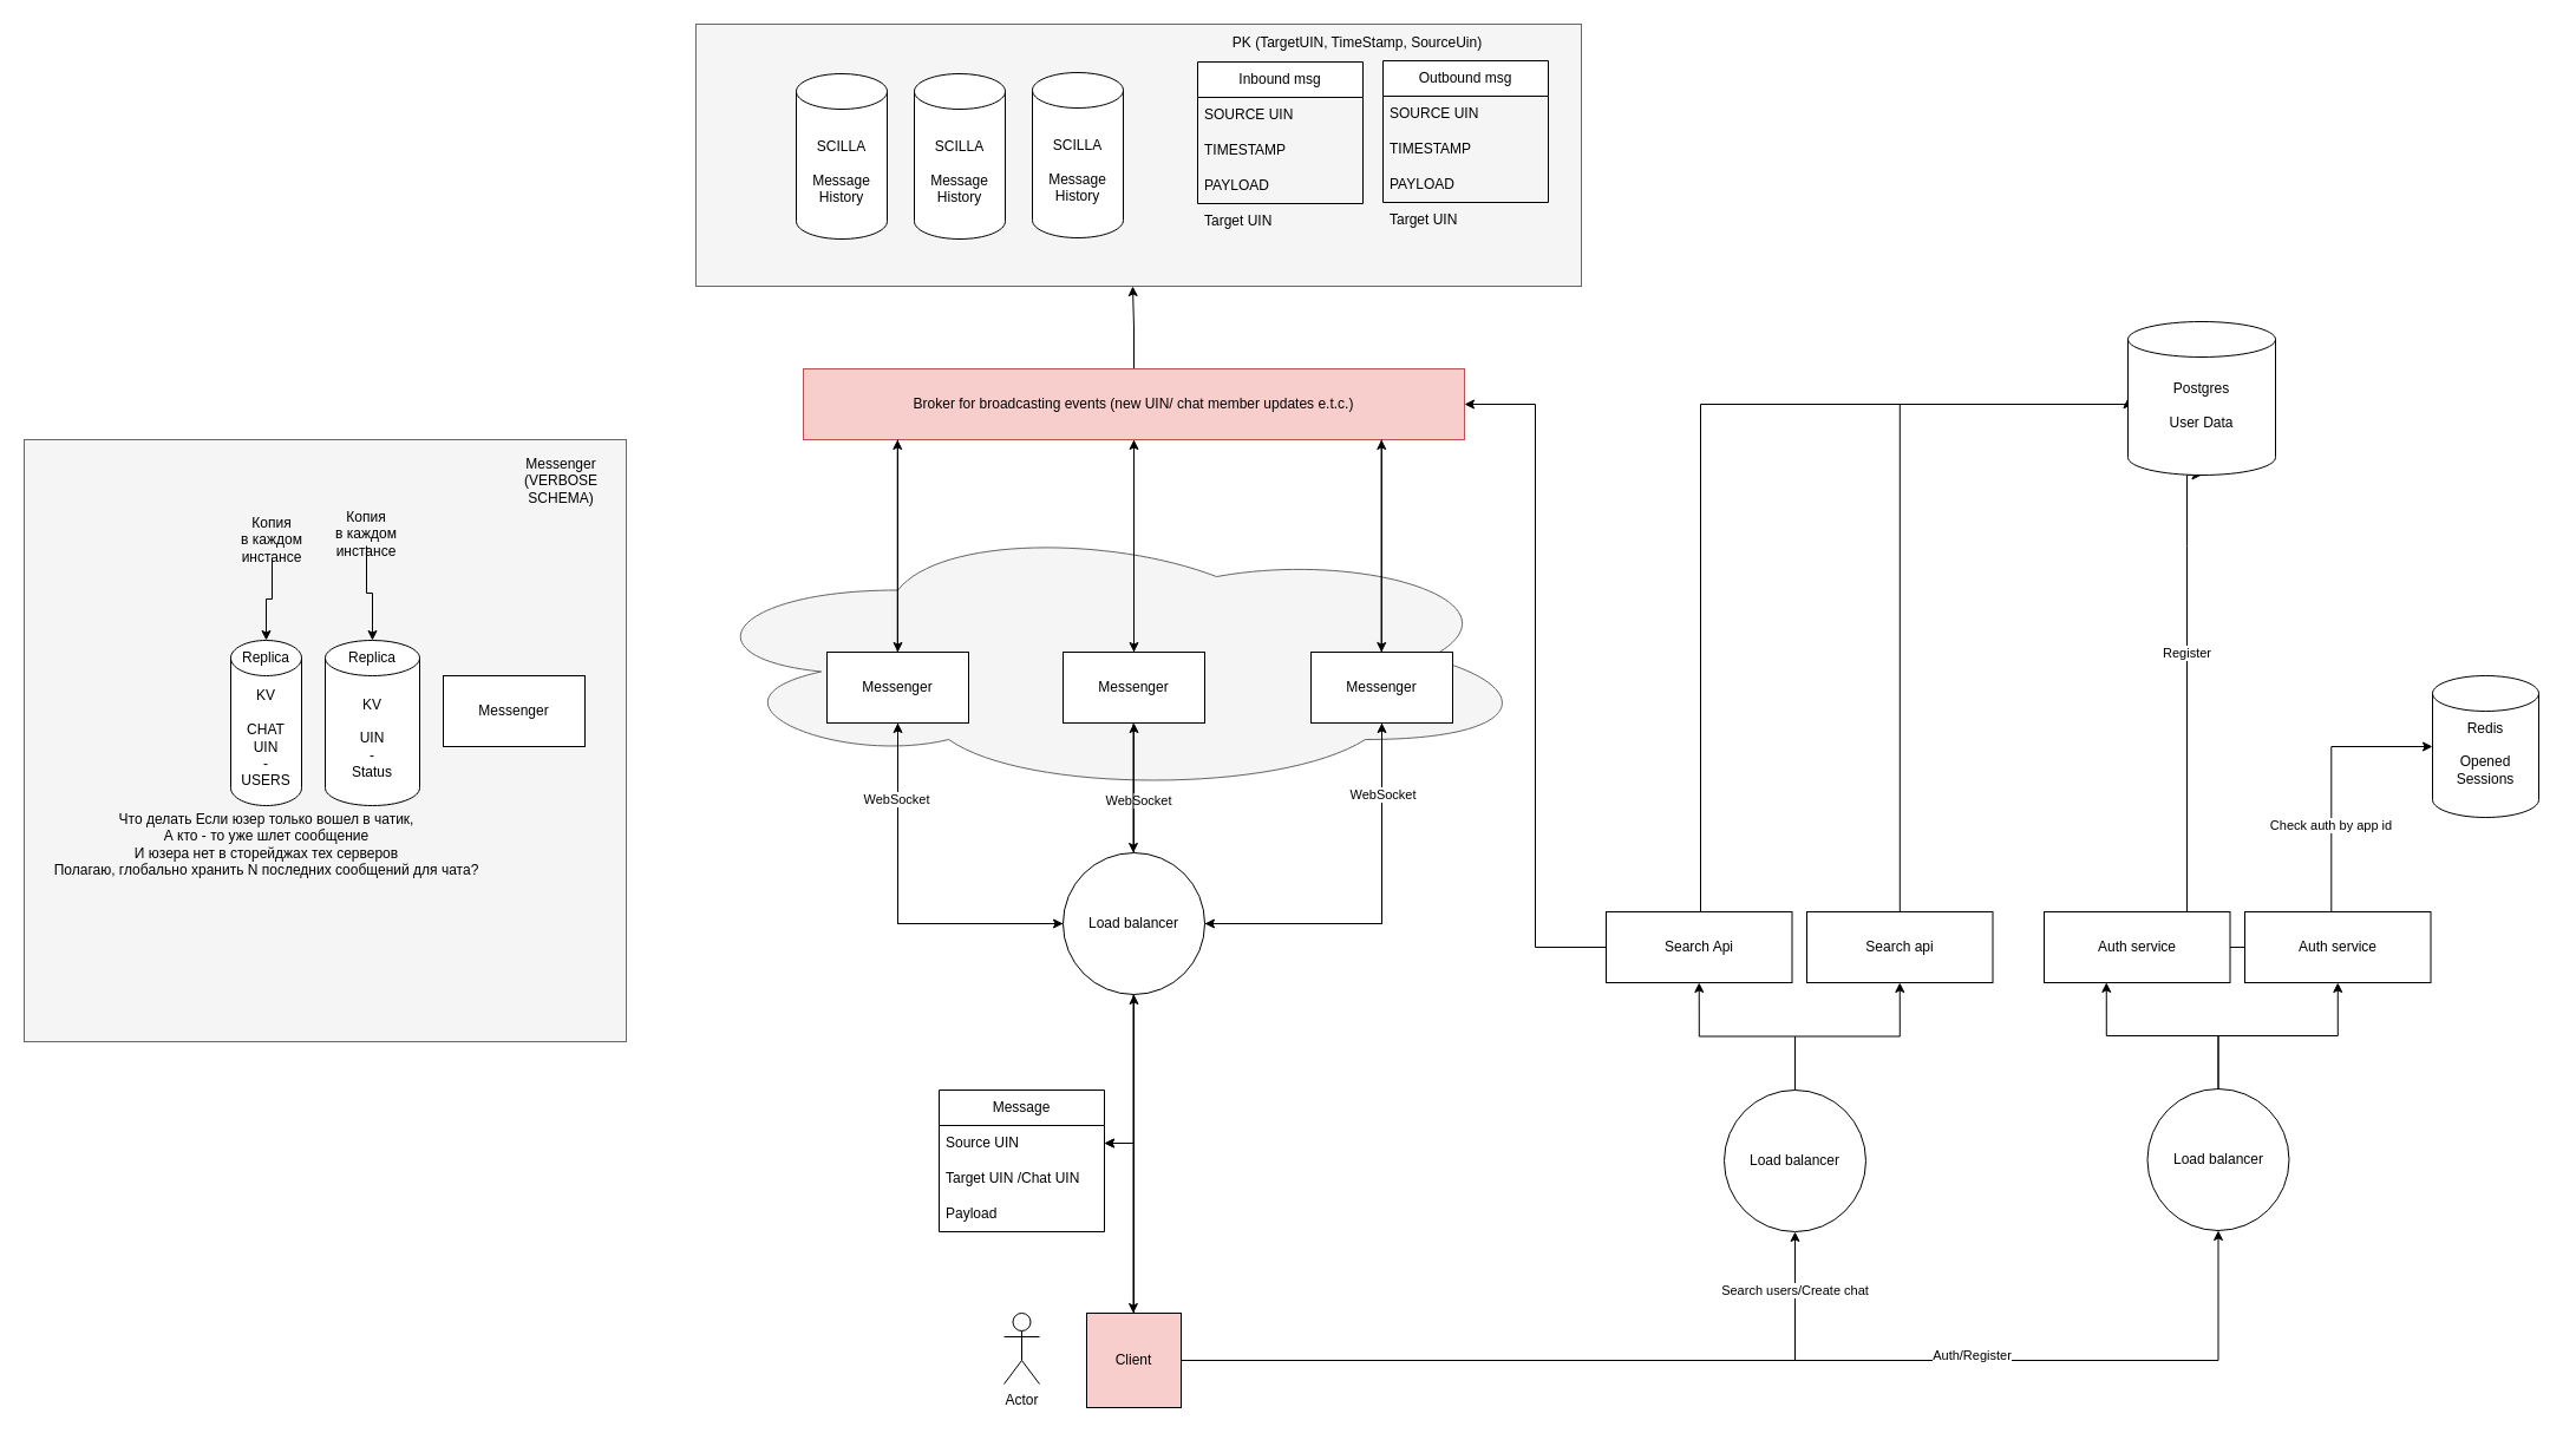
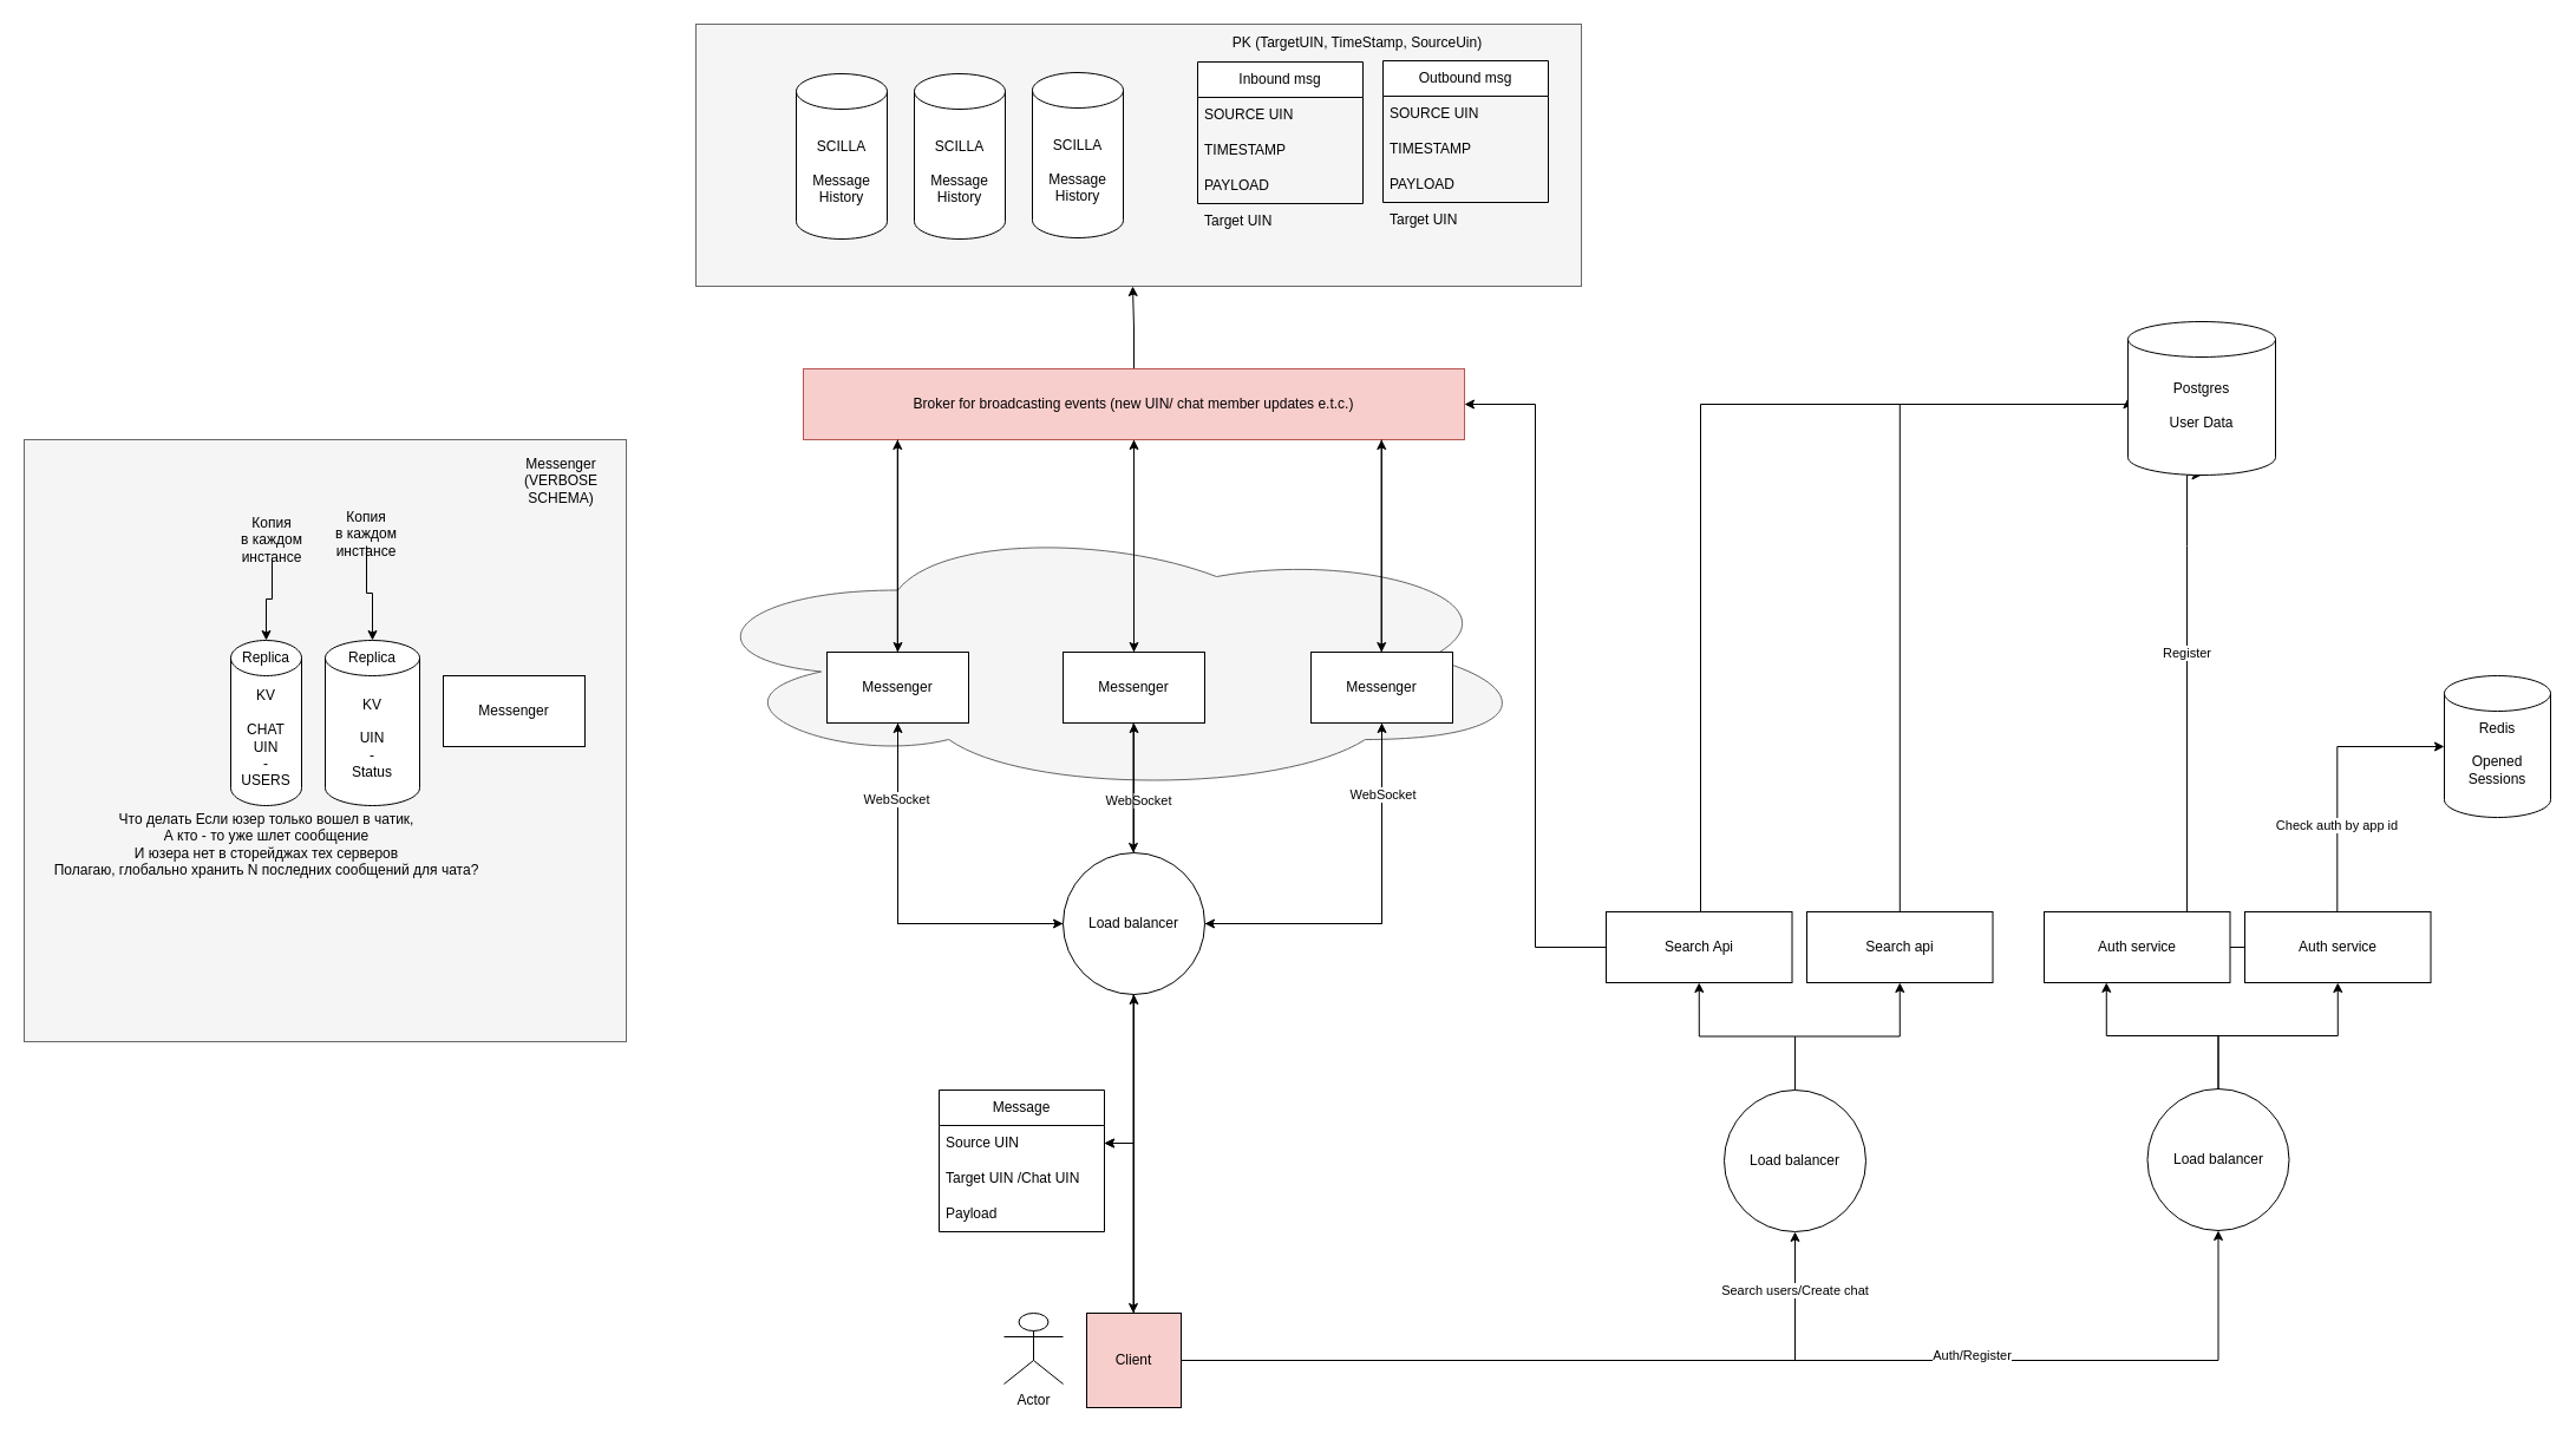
- <mxCell id="28" value="Redis&lt;br&gt;&lt;br&gt;Opened&lt;br&gt;&lt;div&gt;Sessions&lt;/div&gt;&lt;div&gt;&lt;br&gt;&lt;/div&gt;" style="shape=cylinder3;whiteSpace=wrap;html=1;boundedLbl=1;backgroundOutline=1;size=15;" parent="1" vertex="1"><mxGeometry x="2060" y="572" width="90" height="120" as="geometry" /></mxCell>
+ <mxCell id="28" value="Redis&lt;br&gt;&lt;br&gt;Opened&lt;br&gt;&lt;div&gt;Sessions&lt;/div&gt;&lt;div&gt;&lt;br&gt;&lt;/div&gt;" style="shape=cylinder3;whiteSpace=wrap;html=1;boundedLbl=1;backgroundOutline=1;size=15;" parent="1" vertex="1"><mxGeometry x="2070" y="572" width="90" height="120" as="geometry" /></mxCell>
- <mxCell id="24" value="Actor" style="shape=umlActor;verticalLabelPosition=bottom;verticalAlign=top;html=1;outlineConnect=0;" parent="1" vertex="1"><mxGeometry x="850" y="1112" width="30" height="60" as="geometry" /></mxCell>
+ <mxCell id="24" value="Actor" style="shape=umlActor;verticalLabelPosition=bottom;verticalAlign=top;html=1;outlineConnect=0;" parent="1" vertex="1"><mxGeometry x="850" y="1112" width="50" height="60" as="geometry" /></mxCell>
